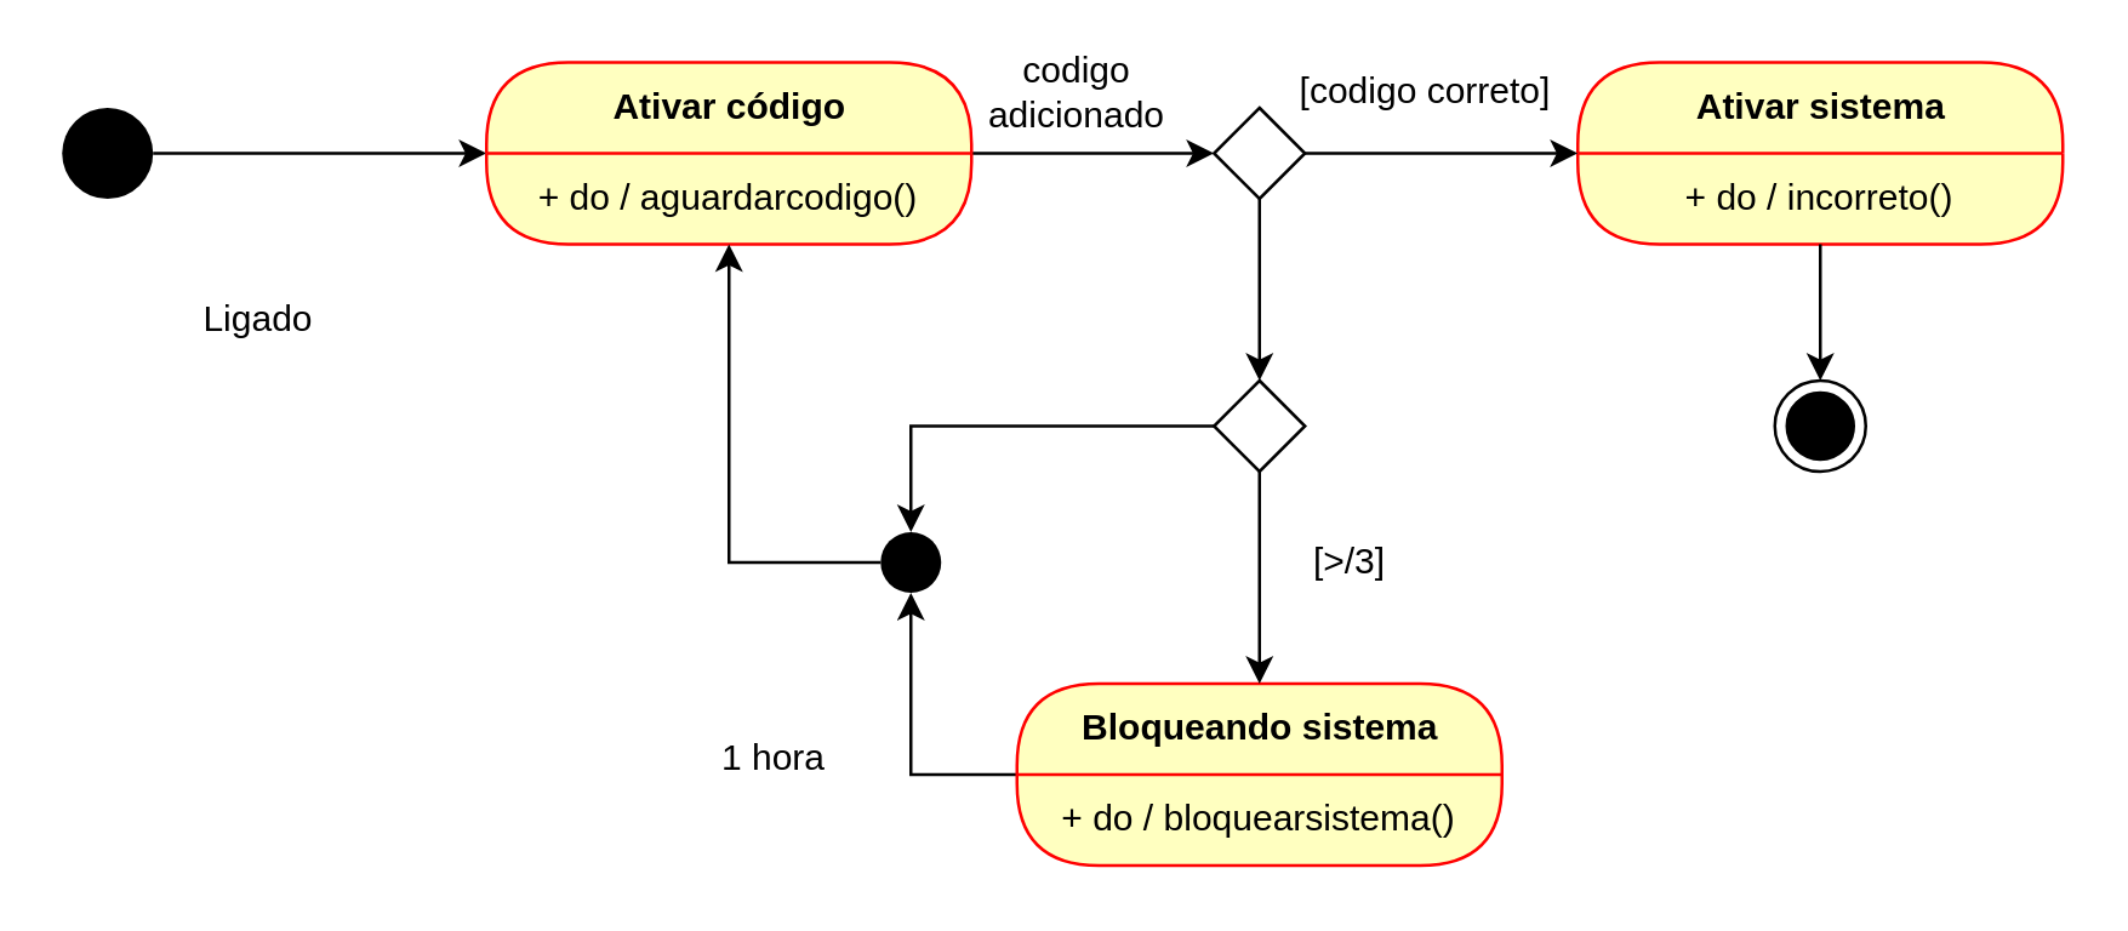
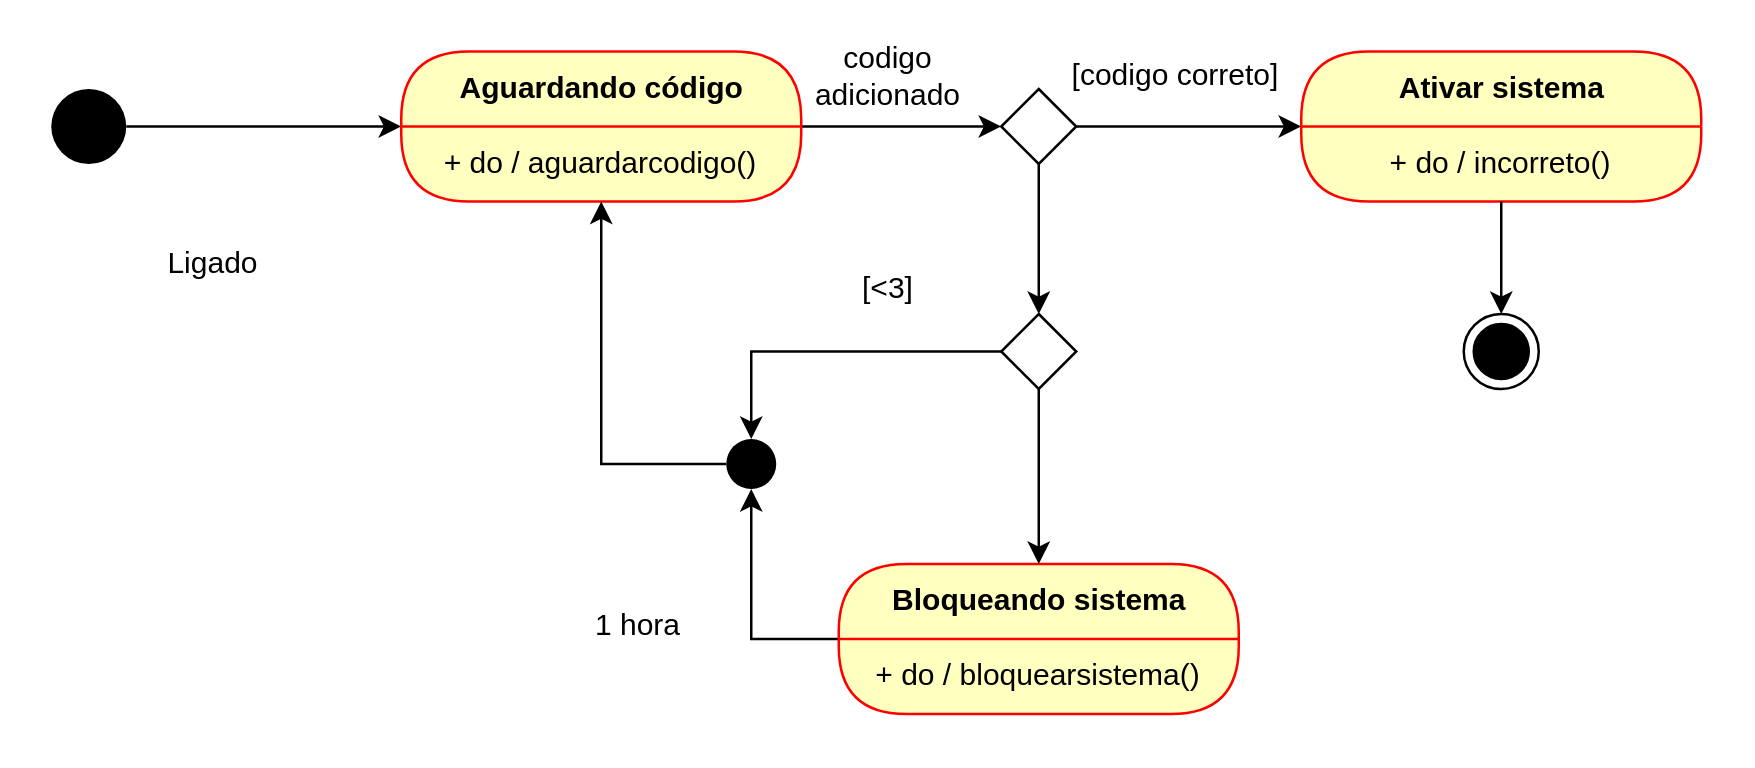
- <mxCell id="5" value="Ativar código" style="swimlane;html=1;fontStyle=1;align=center;verticalAlign=middle;childLayout=stackLayout;horizontal=1;startSize=30;horizontalStack=0;resizeParent=0;resizeLast=1;container=0;fontColor=#000000;collapsible=0;rounded=1;arcSize=30;strokeColor=#ff0000;fillColor=#ffffc0;swimlaneFillColor=#ffffc0;dropTarget=0;" parent="1" vertex="1"><mxGeometry x="160" y="20" width="160" height="60" as="geometry" /></mxCell>
+ <mxCell id="5" value="Aguardando código" style="swimlane;html=1;fontStyle=1;align=center;verticalAlign=middle;childLayout=stackLayout;horizontal=1;startSize=30;horizontalStack=0;resizeParent=0;resizeLast=1;container=0;fontColor=#000000;collapsible=0;rounded=1;arcSize=30;strokeColor=#ff0000;fillColor=#ffffc0;swimlaneFillColor=#ffffc0;dropTarget=0;" parent="1" vertex="1"><mxGeometry x="160" y="20" width="160" height="60" as="geometry" /></mxCell>
+ <mxCell id="28" value="[&amp;lt;3]" style="text;html=1;strokeColor=none;fillColor=none;align=center;verticalAlign=middle;whiteSpace=wrap;rounded=0;" vertex="1" parent="1"><mxGeometry x="310" y="105" width="90" height="20" as="geometry" /></mxCell>
- <mxCell id="29" value="[&amp;gt;/3]" style="text;html=1;strokeColor=none;fillColor=none;align=center;verticalAlign=middle;whiteSpace=wrap;rounded=0;" vertex="1" parent="1"><mxGeometry x="400" y="175" width="90" height="20" as="geometry" /></mxCell>
